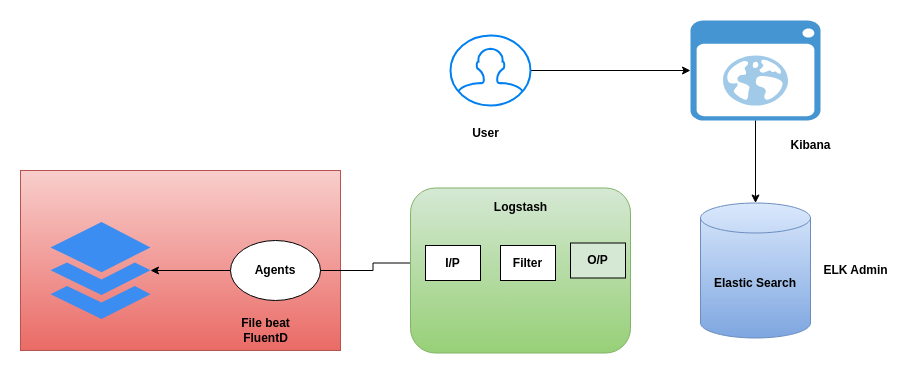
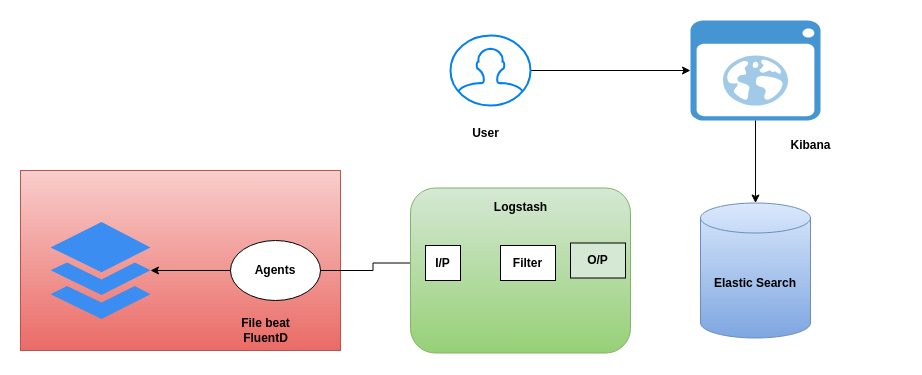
- <mxCell id="17" value="&lt;b&gt;I/P&lt;/b&gt;" style="rounded=0;whiteSpace=wrap;html=1;" vertex="1" parent="1"><mxGeometry x="425" y="245" width="55" height="35" as="geometry" /></mxCell>
+ <mxCell id="17" value="&lt;b&gt;I/P&lt;/b&gt;" style="rounded=0;whiteSpace=wrap;html=1;" vertex="1" parent="1"><mxGeometry x="425" y="245" width="35" height="35" as="geometry" /></mxCell>
- <mxCell id="8" value="&lt;b&gt;ELK Admin&lt;/b&gt;" style="text;html=1;align=center;verticalAlign=middle;resizable=0;points=[];autosize=1;strokeColor=none;fillColor=none;" vertex="1" parent="1"><mxGeometry x="810" y="255" width="90" height="30" as="geometry" /></mxCell>
